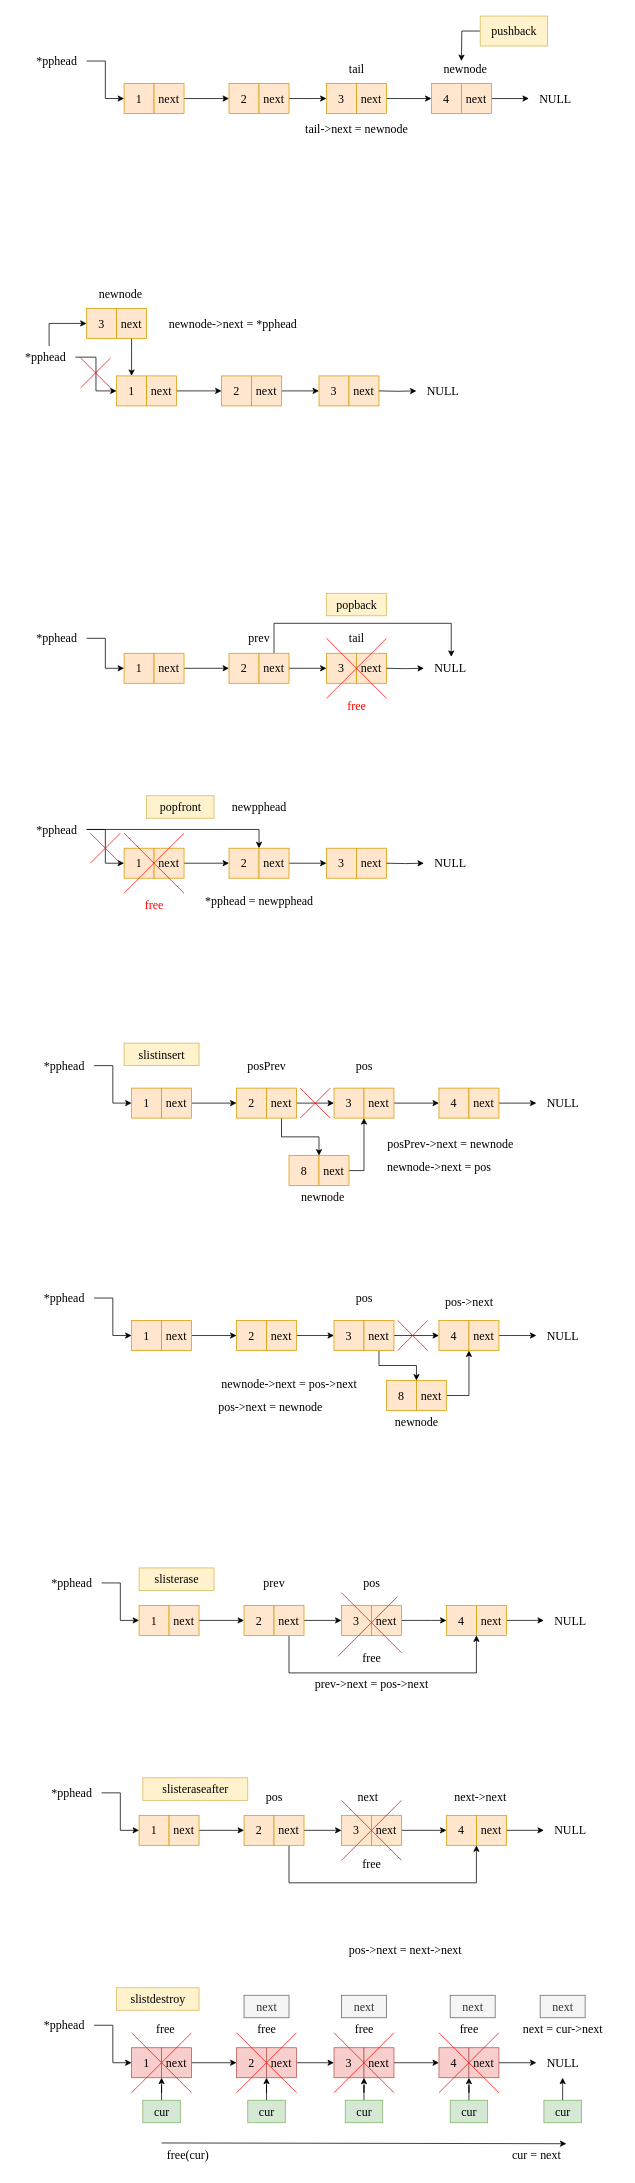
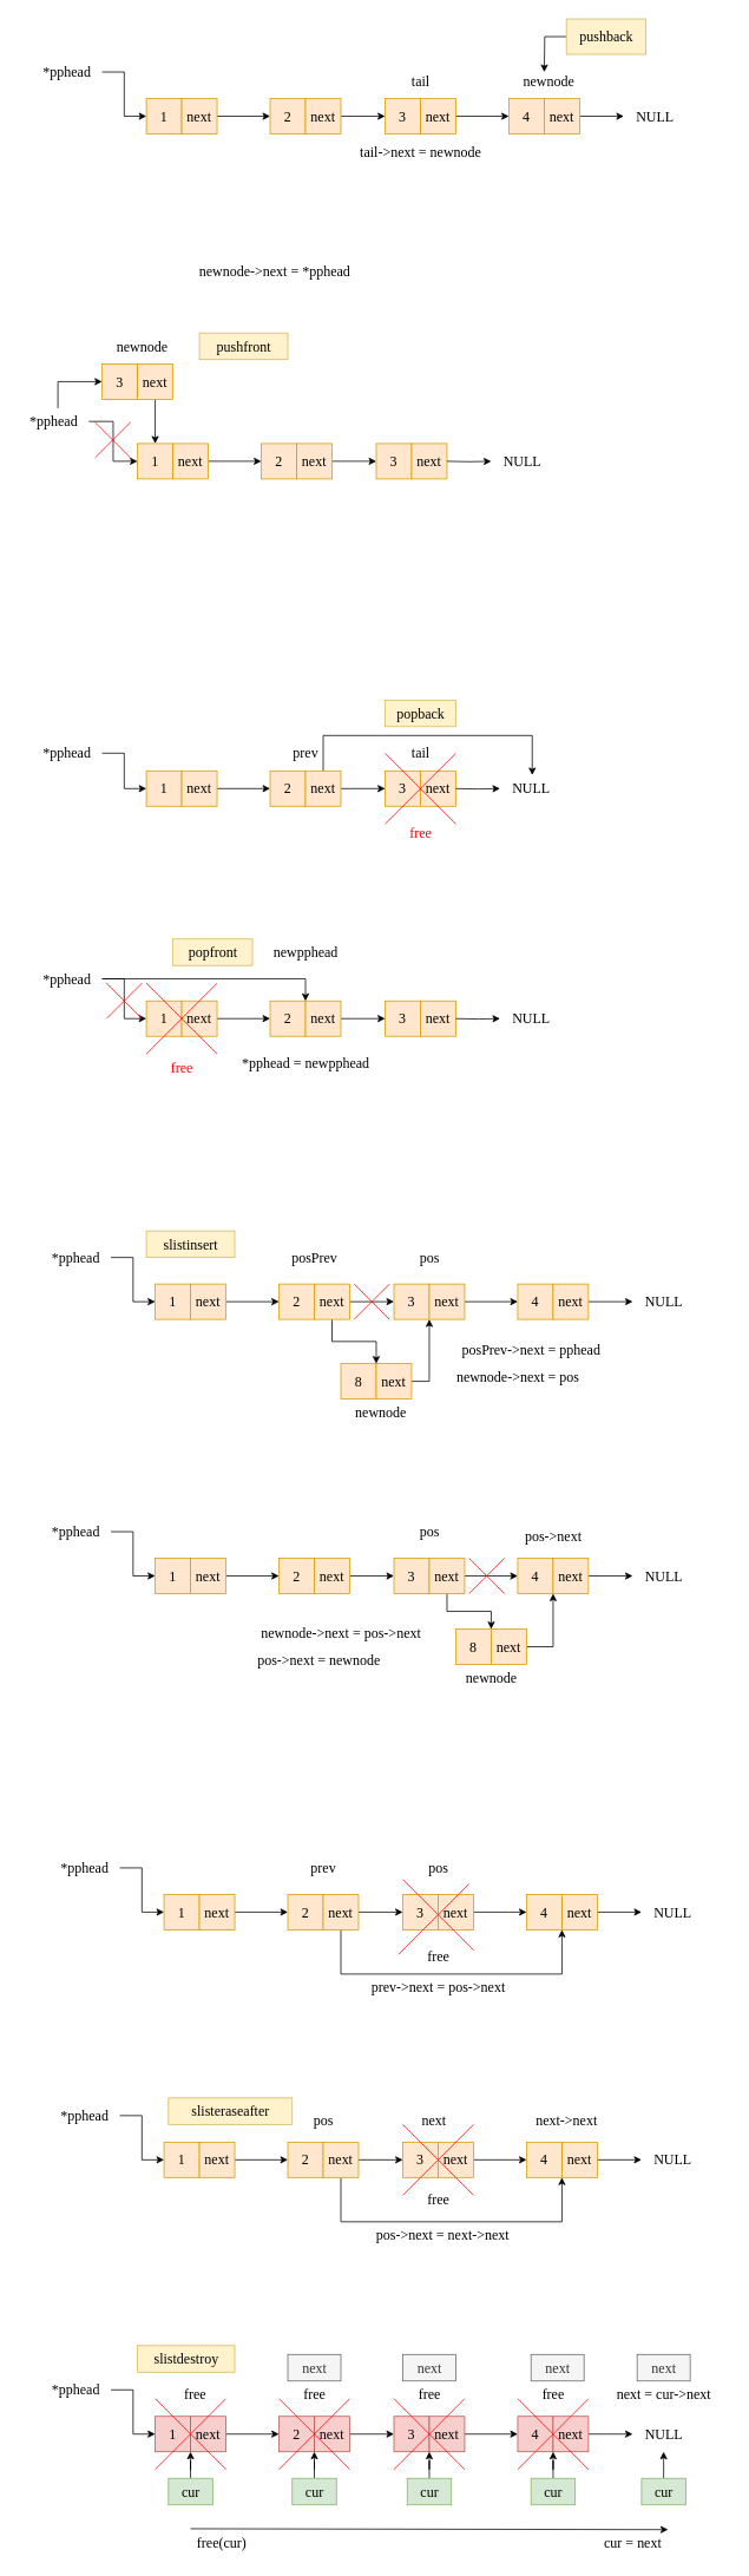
+ <mxCell id="40" value="pushfront" style="text;html=1;align=center;verticalAlign=middle;resizable=0;points=[];autosize=1;strokeColor=#d6b656;fillColor=#fff2cc;fontSize=16;fontFamily=Comic Sans MS;" parent="1" vertex="1"><mxGeometry x="225" y="375" width="100" height="30" as="geometry" /></mxCell>
- <mxCell id="39" value="&lt;font style=&quot;font-size: 16px;&quot;&gt;newnode-&amp;gt;next = *pphead&lt;/font&gt;" style="text;html=1;align=center;verticalAlign=middle;resizable=0;points=[];autosize=1;strokeColor=none;fillColor=none;fontSize=16;fontFamily=Comic Sans MS;" parent="1" vertex="1"><mxGeometry x="205" y="415" width="210" height="30" as="geometry" /></mxCell>
+ <mxCell id="39" value="&lt;font style=&quot;font-size: 16px;&quot;&gt;newnode-&amp;gt;next = *pphead&lt;/font&gt;" style="text;html=1;align=center;verticalAlign=middle;resizable=0;points=[];autosize=1;strokeColor=none;fillColor=none;fontSize=16;fontFamily=Comic Sans MS;" parent="1" vertex="1"><mxGeometry x="205" y="290" width="210" height="30" as="geometry" /></mxCell>
- <mxCell id="102" value="posPrev-&amp;gt;next = newnode" style="text;html=1;align=center;verticalAlign=middle;resizable=0;points=[];autosize=1;fontSize=16;fontFamily=Comic Sans MS;" parent="1" vertex="1"><mxGeometry x="495" y="1510" width="210" height="30" as="geometry" /></mxCell>
+ <mxCell id="102" value="posPrev-&amp;gt;next = pphead" style="text;html=1;align=center;verticalAlign=middle;resizable=0;points=[];autosize=1;fontSize=16;fontFamily=Comic Sans MS;" parent="1" vertex="1"><mxGeometry x="495" y="1510" width="210" height="30" as="geometry" /></mxCell>
- <mxCell id="145" value="&lt;font style=&quot;font-size: 16px;&quot;&gt;slisterase&lt;/font&gt;" style="text;html=1;align=center;verticalAlign=middle;resizable=0;points=[];autosize=1;strokeColor=#d6b656;fillColor=#fff2cc;fontSize=16;fontFamily=Comic Sans MS;" parent="1" vertex="1"><mxGeometry x="185" y="2090" width="100" height="30" as="geometry" /></mxCell>
- <mxCell id="174" value="pos-&amp;gt;next = next-&amp;gt;next" style="text;html=1;align=center;verticalAlign=middle;resizable=0;points=[];autosize=1;strokeColor=none;fillColor=none;fontSize=16;fontFamily=Comic Sans MS;" parent="1" vertex="1"><mxGeometry x="445" y="2585" width="190" height="30" as="geometry" /></mxCell>
+ <mxCell id="174" value="pos-&amp;gt;next = next-&amp;gt;next" style="text;html=1;align=center;verticalAlign=middle;resizable=0;points=[];autosize=1;strokeColor=none;fillColor=none;fontSize=16;fontFamily=Comic Sans MS;" parent="1" vertex="1"><mxGeometry x="405" y="2510" width="190" height="30" as="geometry" /></mxCell>
